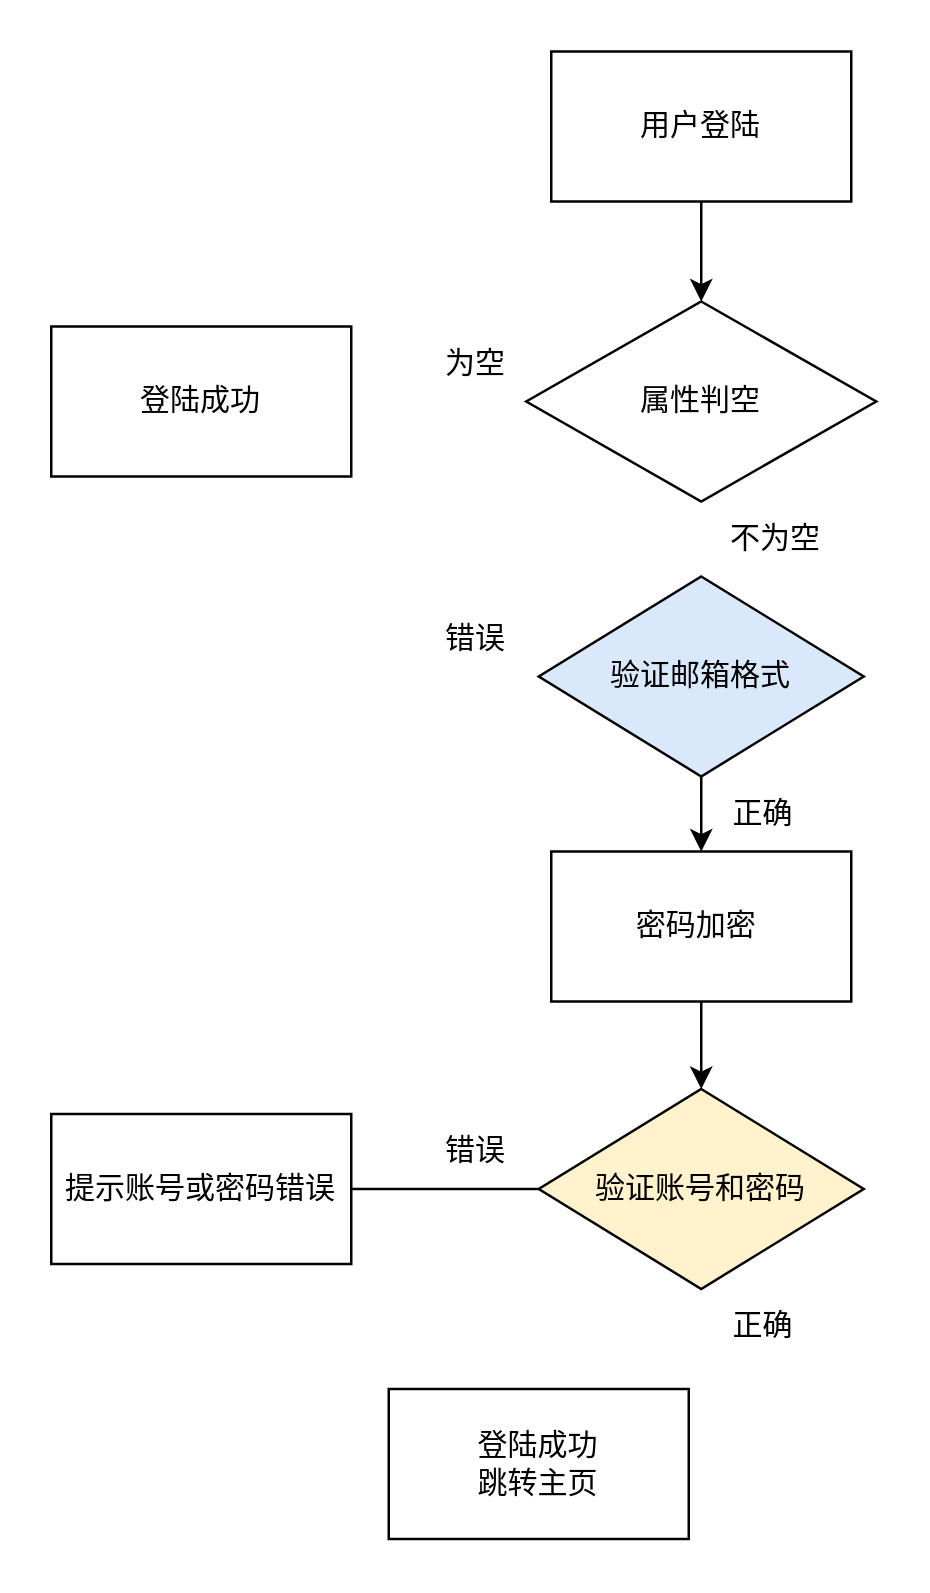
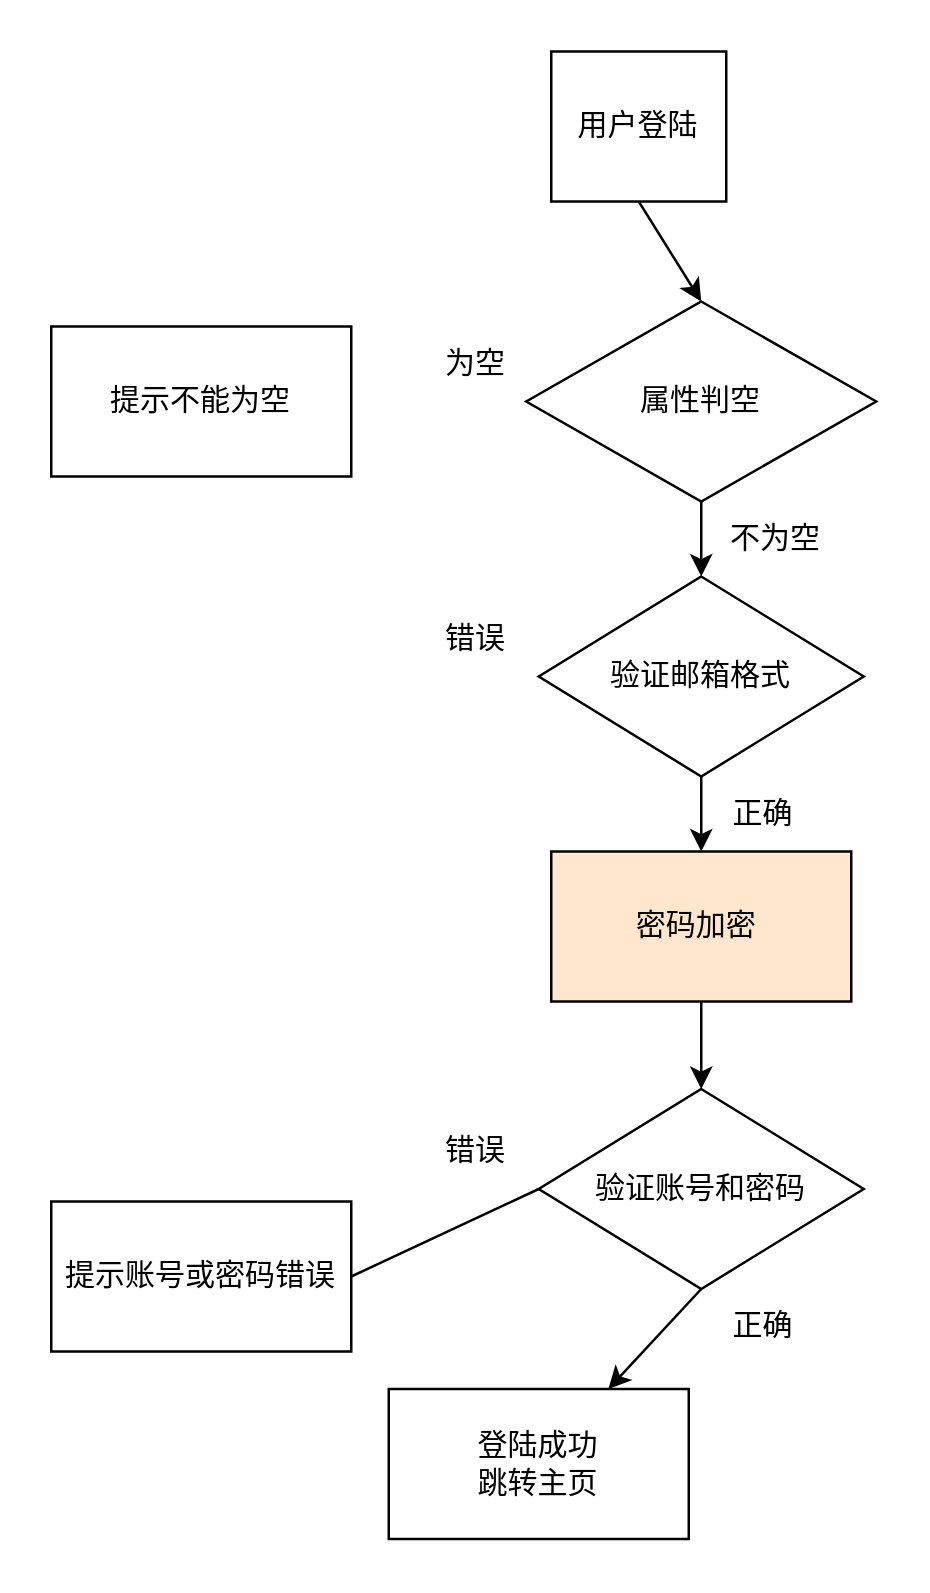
- <mxCell id="3" value="用户登陆" style="rounded=0;whiteSpace=wrap;html=1;" parent="1" vertex="1"><mxGeometry x="220" y="20" width="120" height="60" as="geometry" /></mxCell>
+ <mxCell id="3" value="用户登陆" style="rounded=0;whiteSpace=wrap;html=1;" parent="1" vertex="1"><mxGeometry x="220" y="20" width="70" height="60" as="geometry" /></mxCell>
- <mxCell id="6" value="登陆成功" style="rounded=0;whiteSpace=wrap;html=1;" parent="1" vertex="1"><mxGeometry x="20" y="130" width="120" height="60" as="geometry" /></mxCell>
+ <mxCell id="6" value="提示不能为空" style="rounded=0;whiteSpace=wrap;html=1;" parent="1" vertex="1"><mxGeometry x="20" y="130" width="120" height="60" as="geometry" /></mxCell>
+ <mxCell id="4" style="edgeStyle=none;html=1;exitX=0.5;exitY=1;exitDx=0;exitDy=0;entryX=0.5;entryY=0;entryDx=0;entryDy=0;" parent="1" source="5" target="9" edge="1"><mxGeometry relative="1" as="geometry" /></mxCell>
- <mxCell id="9" value="验证邮箱格式" style="rhombus;whiteSpace=wrap;html=1;fillColor=#dae8fc;" parent="1" vertex="1"><mxGeometry x="215" y="230" width="130" height="80" as="geometry" /></mxCell>
+ <mxCell id="9" value="验证邮箱格式" style="rhombus;whiteSpace=wrap;html=1;" parent="1" vertex="1"><mxGeometry x="215" y="230" width="130" height="80" as="geometry" /></mxCell>
- <mxCell id="21" value="密码加密&amp;nbsp;" style="rounded=0;whiteSpace=wrap;html=1;" parent="1" vertex="1"><mxGeometry x="220" y="340" width="120" height="60" as="geometry" /></mxCell>
+ <mxCell id="21" value="密码加密&amp;nbsp;" style="rounded=0;whiteSpace=wrap;html=1;fillColor=#ffe6cc;" parent="1" vertex="1"><mxGeometry x="220" y="340" width="120" height="60" as="geometry" /></mxCell>
- <mxCell id="17" value="提示账号或密码错误" style="rounded=0;whiteSpace=wrap;html=1;" parent="1" vertex="1"><mxGeometry x="20" y="445" width="120" height="60" as="geometry" /></mxCell>
+ <mxCell id="17" value="提示账号或密码错误" style="rounded=0;whiteSpace=wrap;html=1;" parent="1" vertex="1"><mxGeometry x="20" y="480" width="120" height="60" as="geometry" /></mxCell>
- <mxCell id="13" value="验证账号和密码" style="rhombus;whiteSpace=wrap;html=1;fillColor=#fff2cc;" parent="1" vertex="1"><mxGeometry x="215" y="435" width="130" height="80" as="geometry" /></mxCell>
+ <mxCell id="13" value="验证账号和密码" style="rhombus;whiteSpace=wrap;html=1;" parent="1" vertex="1"><mxGeometry x="215" y="435" width="130" height="80" as="geometry" /></mxCell>
+ <mxCell id="11" style="edgeStyle=none;html=1;exitX=0.5;exitY=1;exitDx=0;exitDy=0;" parent="1" source="13" target="15" edge="1"><mxGeometry relative="1" as="geometry" /></mxCell>
